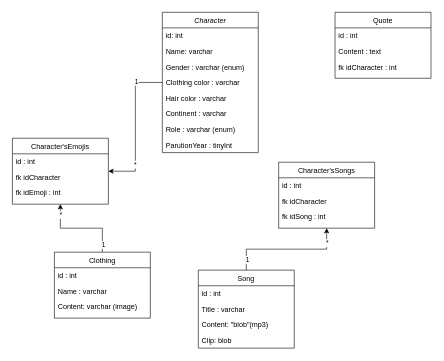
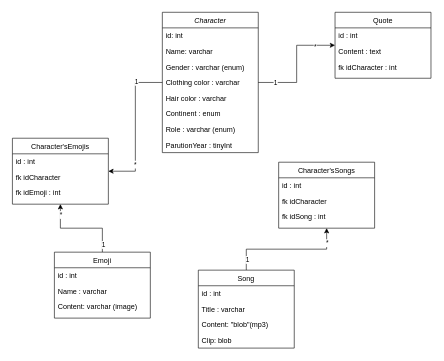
+ <mxCell id="15" style="edgeStyle=orthogonalEdgeStyle;rounded=0;orthogonalLoop=1;jettySize=auto;html=1;" edge="1" parent="1" source="2" target="11"><mxGeometry relative="1" as="geometry" /></mxCell>
+ <mxCell id="16" value="1" style="edgeLabel;html=1;align=center;verticalAlign=middle;resizable=0;points=[];" vertex="1" connectable="0" parent="15"><mxGeometry x="-0.703" relative="1" as="geometry"><mxPoint as="offset" /></mxGeometry></mxCell>
+ <mxCell id="17" value="*" style="edgeLabel;html=1;align=center;verticalAlign=middle;resizable=0;points=[];" vertex="1" connectable="0" parent="15"><mxGeometry x="0.641" y="-2" relative="1" as="geometry"><mxPoint as="offset" /></mxGeometry></mxCell>
- <mxCell id="8" value="Continent : varchar" style="text;align=left;verticalAlign=top;spacingLeft=4;spacingRight=4;overflow=hidden;rotatable=0;points=[[0,0.5],[1,0.5]];portConstraint=eastwest;rounded=0;shadow=0;html=0;" vertex="1" parent="2"><mxGeometry y="156" width="160" height="26" as="geometry" /></mxCell>
+ <mxCell id="8" value="Continent : enum" style="text;align=left;verticalAlign=top;spacingLeft=4;spacingRight=4;overflow=hidden;rotatable=0;points=[[0,0.5],[1,0.5]];portConstraint=eastwest;rounded=0;shadow=0;html=0;" vertex="1" parent="2"><mxGeometry y="156" width="160" height="26" as="geometry" /></mxCell>
- <mxCell id="37" value="Clothing" style="swimlane;fontStyle=0;align=center;verticalAlign=top;childLayout=stackLayout;horizontal=1;startSize=26;horizontalStack=0;resizeParent=1;resizeLast=0;collapsible=1;marginBottom=0;rounded=0;shadow=0;strokeWidth=1;" vertex="1" parent="1"><mxGeometry x="90" y="420" width="160" height="110" as="geometry"><mxRectangle x="550" y="140" width="160" height="26" as="alternateBounds" /></mxGeometry></mxCell>
+ <mxCell id="37" value="Emoji" style="swimlane;fontStyle=0;align=center;verticalAlign=top;childLayout=stackLayout;horizontal=1;startSize=26;horizontalStack=0;resizeParent=1;resizeLast=0;collapsible=1;marginBottom=0;rounded=0;shadow=0;strokeWidth=1;" vertex="1" parent="1"><mxGeometry x="90" y="420" width="160" height="110" as="geometry"><mxRectangle x="550" y="140" width="160" height="26" as="alternateBounds" /></mxGeometry></mxCell>
